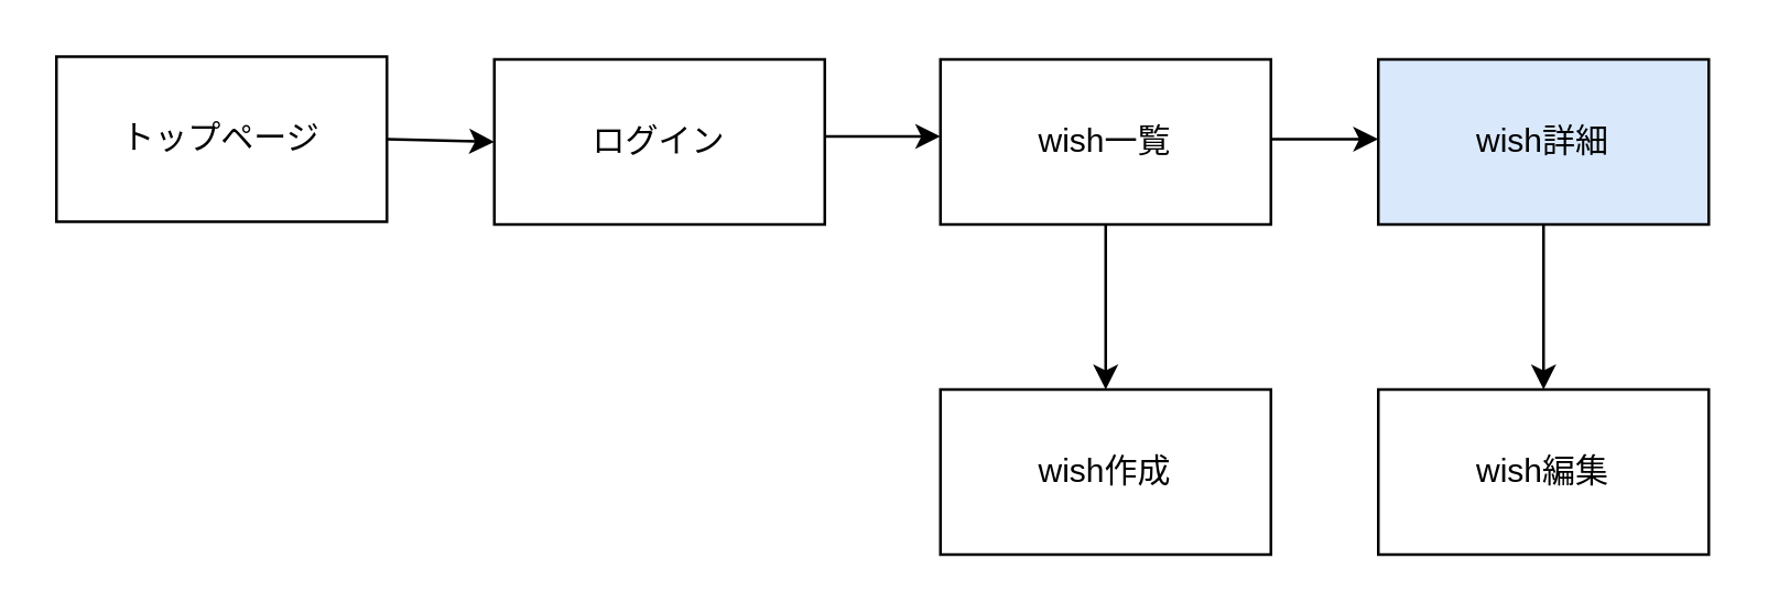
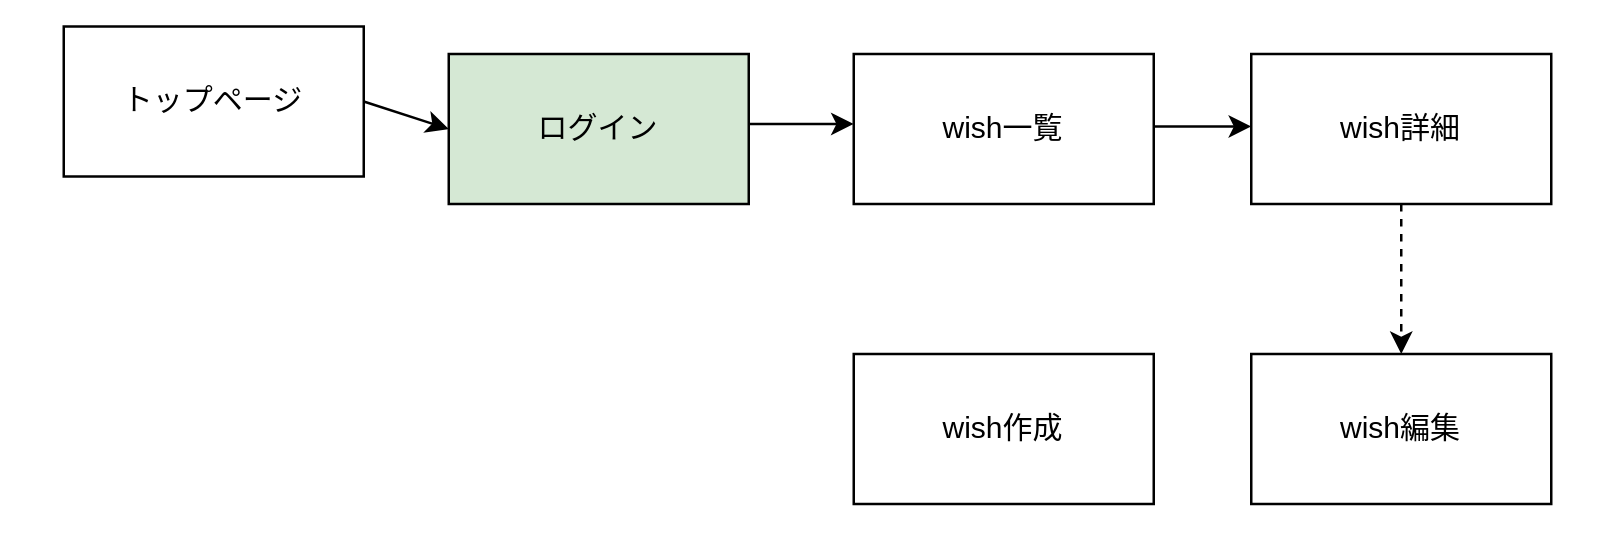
- <mxCell id="3" value="トップページ" style="rounded=0;whiteSpace=wrap;html=1;" parent="1" vertex="1"><mxGeometry x="20" y="20" width="120" height="60" as="geometry" /></mxCell>
+ <mxCell id="3" value="トップページ" style="rounded=0;whiteSpace=wrap;html=1;" parent="1" vertex="1"><mxGeometry x="25" y="10" width="120" height="60" as="geometry" /></mxCell>
- <mxCell id="5" value="ログイン" style="rounded=0;whiteSpace=wrap;html=1;" parent="1" vertex="1"><mxGeometry x="179" y="21" width="120" height="60" as="geometry" /></mxCell>
+ <mxCell id="5" value="ログイン" style="rounded=0;whiteSpace=wrap;html=1;fillColor=#d5e8d4;" parent="1" vertex="1"><mxGeometry x="179" y="21" width="120" height="60" as="geometry" /></mxCell>
- <mxCell id="7" value="wish詳細" style="rounded=0;whiteSpace=wrap;html=1;fillColor=#dae8fc;" parent="1" vertex="1"><mxGeometry x="500" y="21" width="120" height="60" as="geometry" /></mxCell>
+ <mxCell id="7" value="wish詳細" style="rounded=0;whiteSpace=wrap;html=1;" parent="1" vertex="1"><mxGeometry x="500" y="21" width="120" height="60" as="geometry" /></mxCell>
- <mxCell id="10" style="edgeStyle=none;html=1;exitX=0.5;exitY=1;exitDx=0;exitDy=0;entryX=0.5;entryY=0;entryDx=0;entryDy=0;" edge="1" parent="1" source="11" target="8"><mxGeometry relative="1" as="geometry" /></mxCell>
- <mxCell id="6" style="edgeStyle=none;html=1;exitX=0.5;exitY=1;exitDx=0;exitDy=0;entryX=0.5;entryY=0;entryDx=0;entryDy=0;" edge="1" parent="1" source="7" target="12"><mxGeometry relative="1" as="geometry" /></mxCell>
+ <mxCell id="6" style="edgeStyle=none;html=1;exitX=0.5;exitY=1;exitDx=0;exitDy=0;entryX=0.5;entryY=0;entryDx=0;entryDy=0;dashed=1;" edge="1" parent="1" source="7" target="12"><mxGeometry relative="1" as="geometry" /></mxCell>
